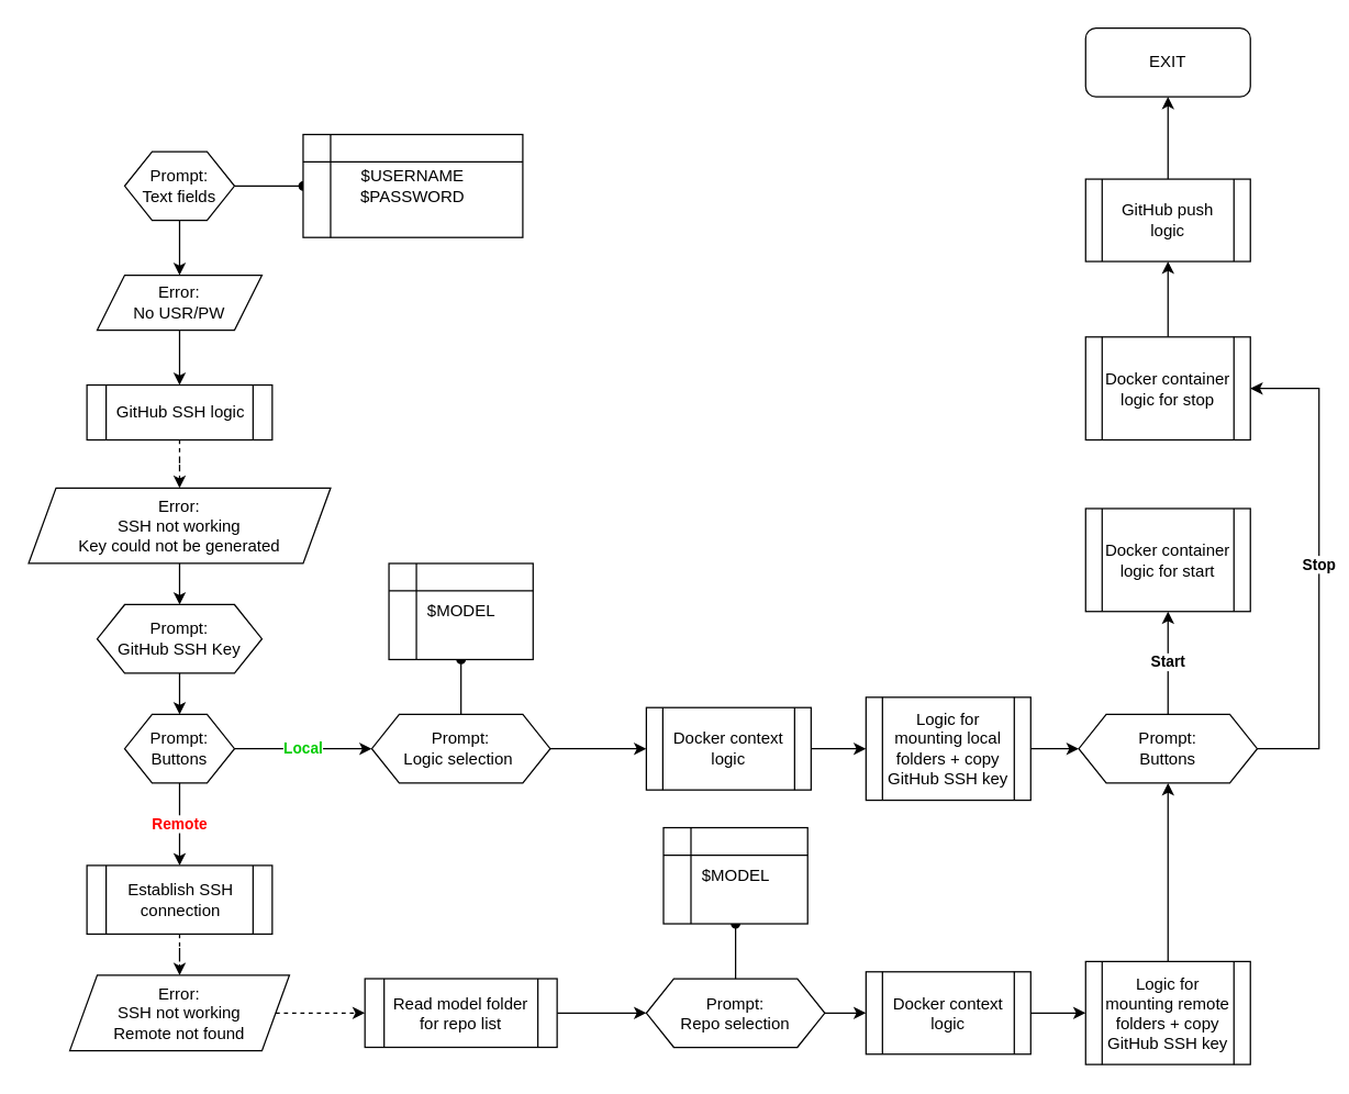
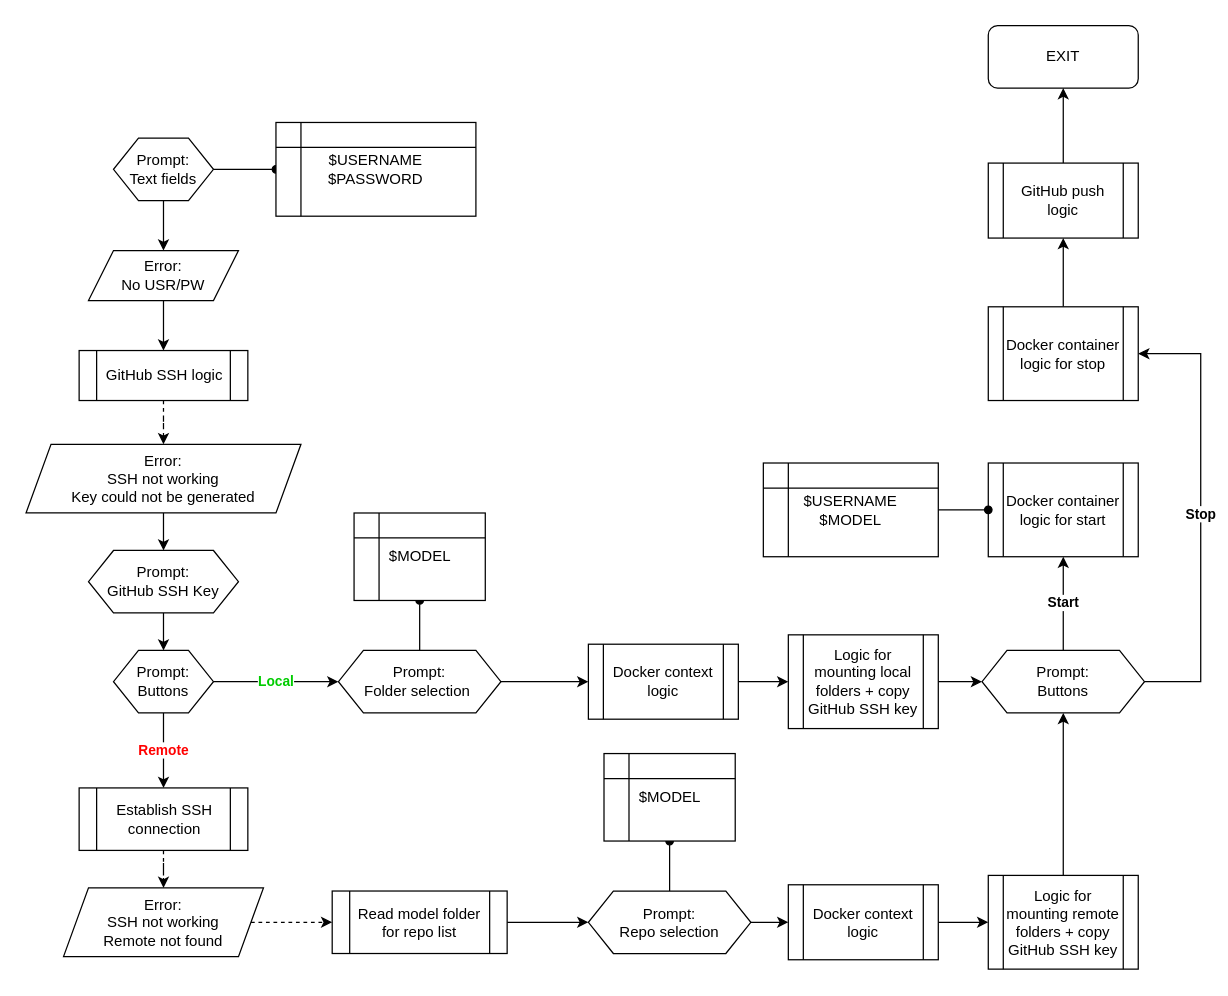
+ <mxCell id="44" value="$USERNAME&lt;div&gt;$MODEL&lt;/div&gt;" style="shape=internalStorage;whiteSpace=wrap;html=1;backgroundOutline=1;" vertex="1" parent="1"><mxGeometry x="610" y="370" width="140" height="75" as="geometry" /></mxCell>
+ <mxCell id="43" style="edgeStyle=orthogonalEdgeStyle;rounded=0;orthogonalLoop=1;jettySize=auto;html=1;entryX=0;entryY=0.5;entryDx=0;entryDy=0;endArrow=oval;endFill=1;" edge="1" parent="1" source="44" target="42"><mxGeometry relative="1" as="geometry" /></mxCell>
- <mxCell id="16" value="Prompt:&lt;div&gt;Logic selection&amp;nbsp;&lt;/div&gt;" style="shape=hexagon;perimeter=hexagonPerimeter2;whiteSpace=wrap;html=1;fixedSize=1;" vertex="1" parent="1"><mxGeometry x="270" y="520" width="130" height="50" as="geometry" /></mxCell>
+ <mxCell id="16" value="Prompt:&lt;div&gt;Folder selection&amp;nbsp;&lt;/div&gt;" style="shape=hexagon;perimeter=hexagonPerimeter2;whiteSpace=wrap;html=1;fixedSize=1;" vertex="1" parent="1"><mxGeometry x="270" y="520" width="130" height="50" as="geometry" /></mxCell>
